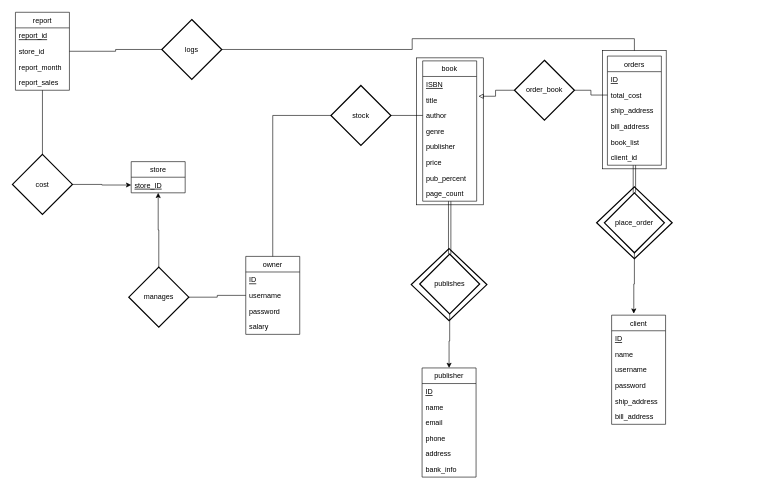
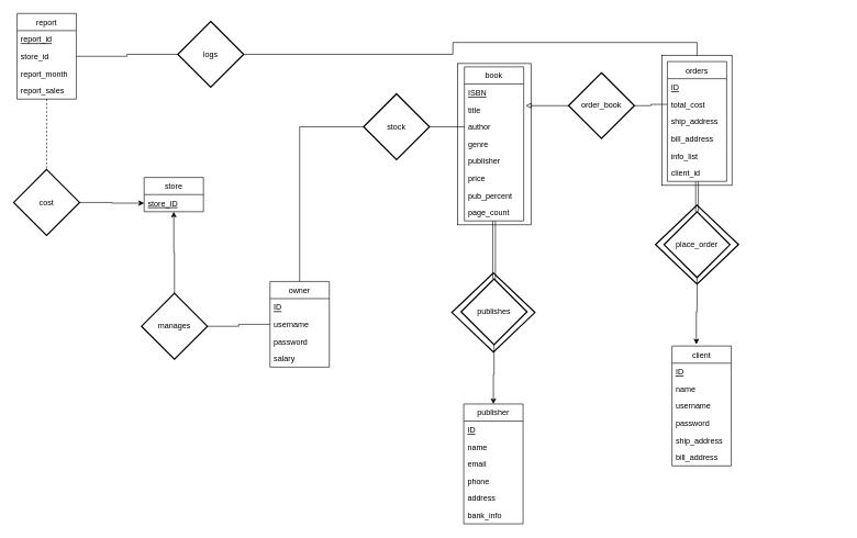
- <mxCell id="55" value="order_book" style="strokeWidth=2;html=1;shape=mxgraph.flowchart.decision;whiteSpace=wrap;" parent="1" vertex="1"><mxGeometry x="857" y="100" width="100" height="100" as="geometry" /></mxCell>
+ <mxCell id="55" value="order_book" style="strokeWidth=2;html=1;shape=mxgraph.flowchart.decision;whiteSpace=wrap;" parent="1" vertex="1"><mxGeometry x="862" y="110" width="100" height="100" as="geometry" /></mxCell>
- <mxCell id="65" style="edgeStyle=orthogonalEdgeStyle;rounded=0;orthogonalLoop=1;jettySize=auto;html=1;endArrow=none;endFill=0;" edge="1" parent="1" source="66" target="64"><mxGeometry relative="1" as="geometry" /></mxCell>
+ <mxCell id="65" style="edgeStyle=orthogonalEdgeStyle;rounded=0;orthogonalLoop=1;jettySize=auto;html=1;endArrow=none;endFill=0;dashed=1;" edge="1" parent="1" source="66" target="64"><mxGeometry relative="1" as="geometry" /></mxCell>
- <mxCell id="12" value="book_list" style="text;strokeColor=none;fillColor=none;align=left;verticalAlign=top;spacingLeft=4;spacingRight=4;overflow=hidden;rotatable=0;points=[[0,0.5],[1,0.5]];portConstraint=eastwest;" parent="7" vertex="1"><mxGeometry y="130" width="90" height="26" as="geometry" /></mxCell>
+ <mxCell id="12" value="info_list" style="text;strokeColor=none;fillColor=none;align=left;verticalAlign=top;spacingLeft=4;spacingRight=4;overflow=hidden;rotatable=0;points=[[0,0.5],[1,0.5]];portConstraint=eastwest;" parent="7" vertex="1"><mxGeometry y="130" width="90" height="26" as="geometry" /></mxCell>
